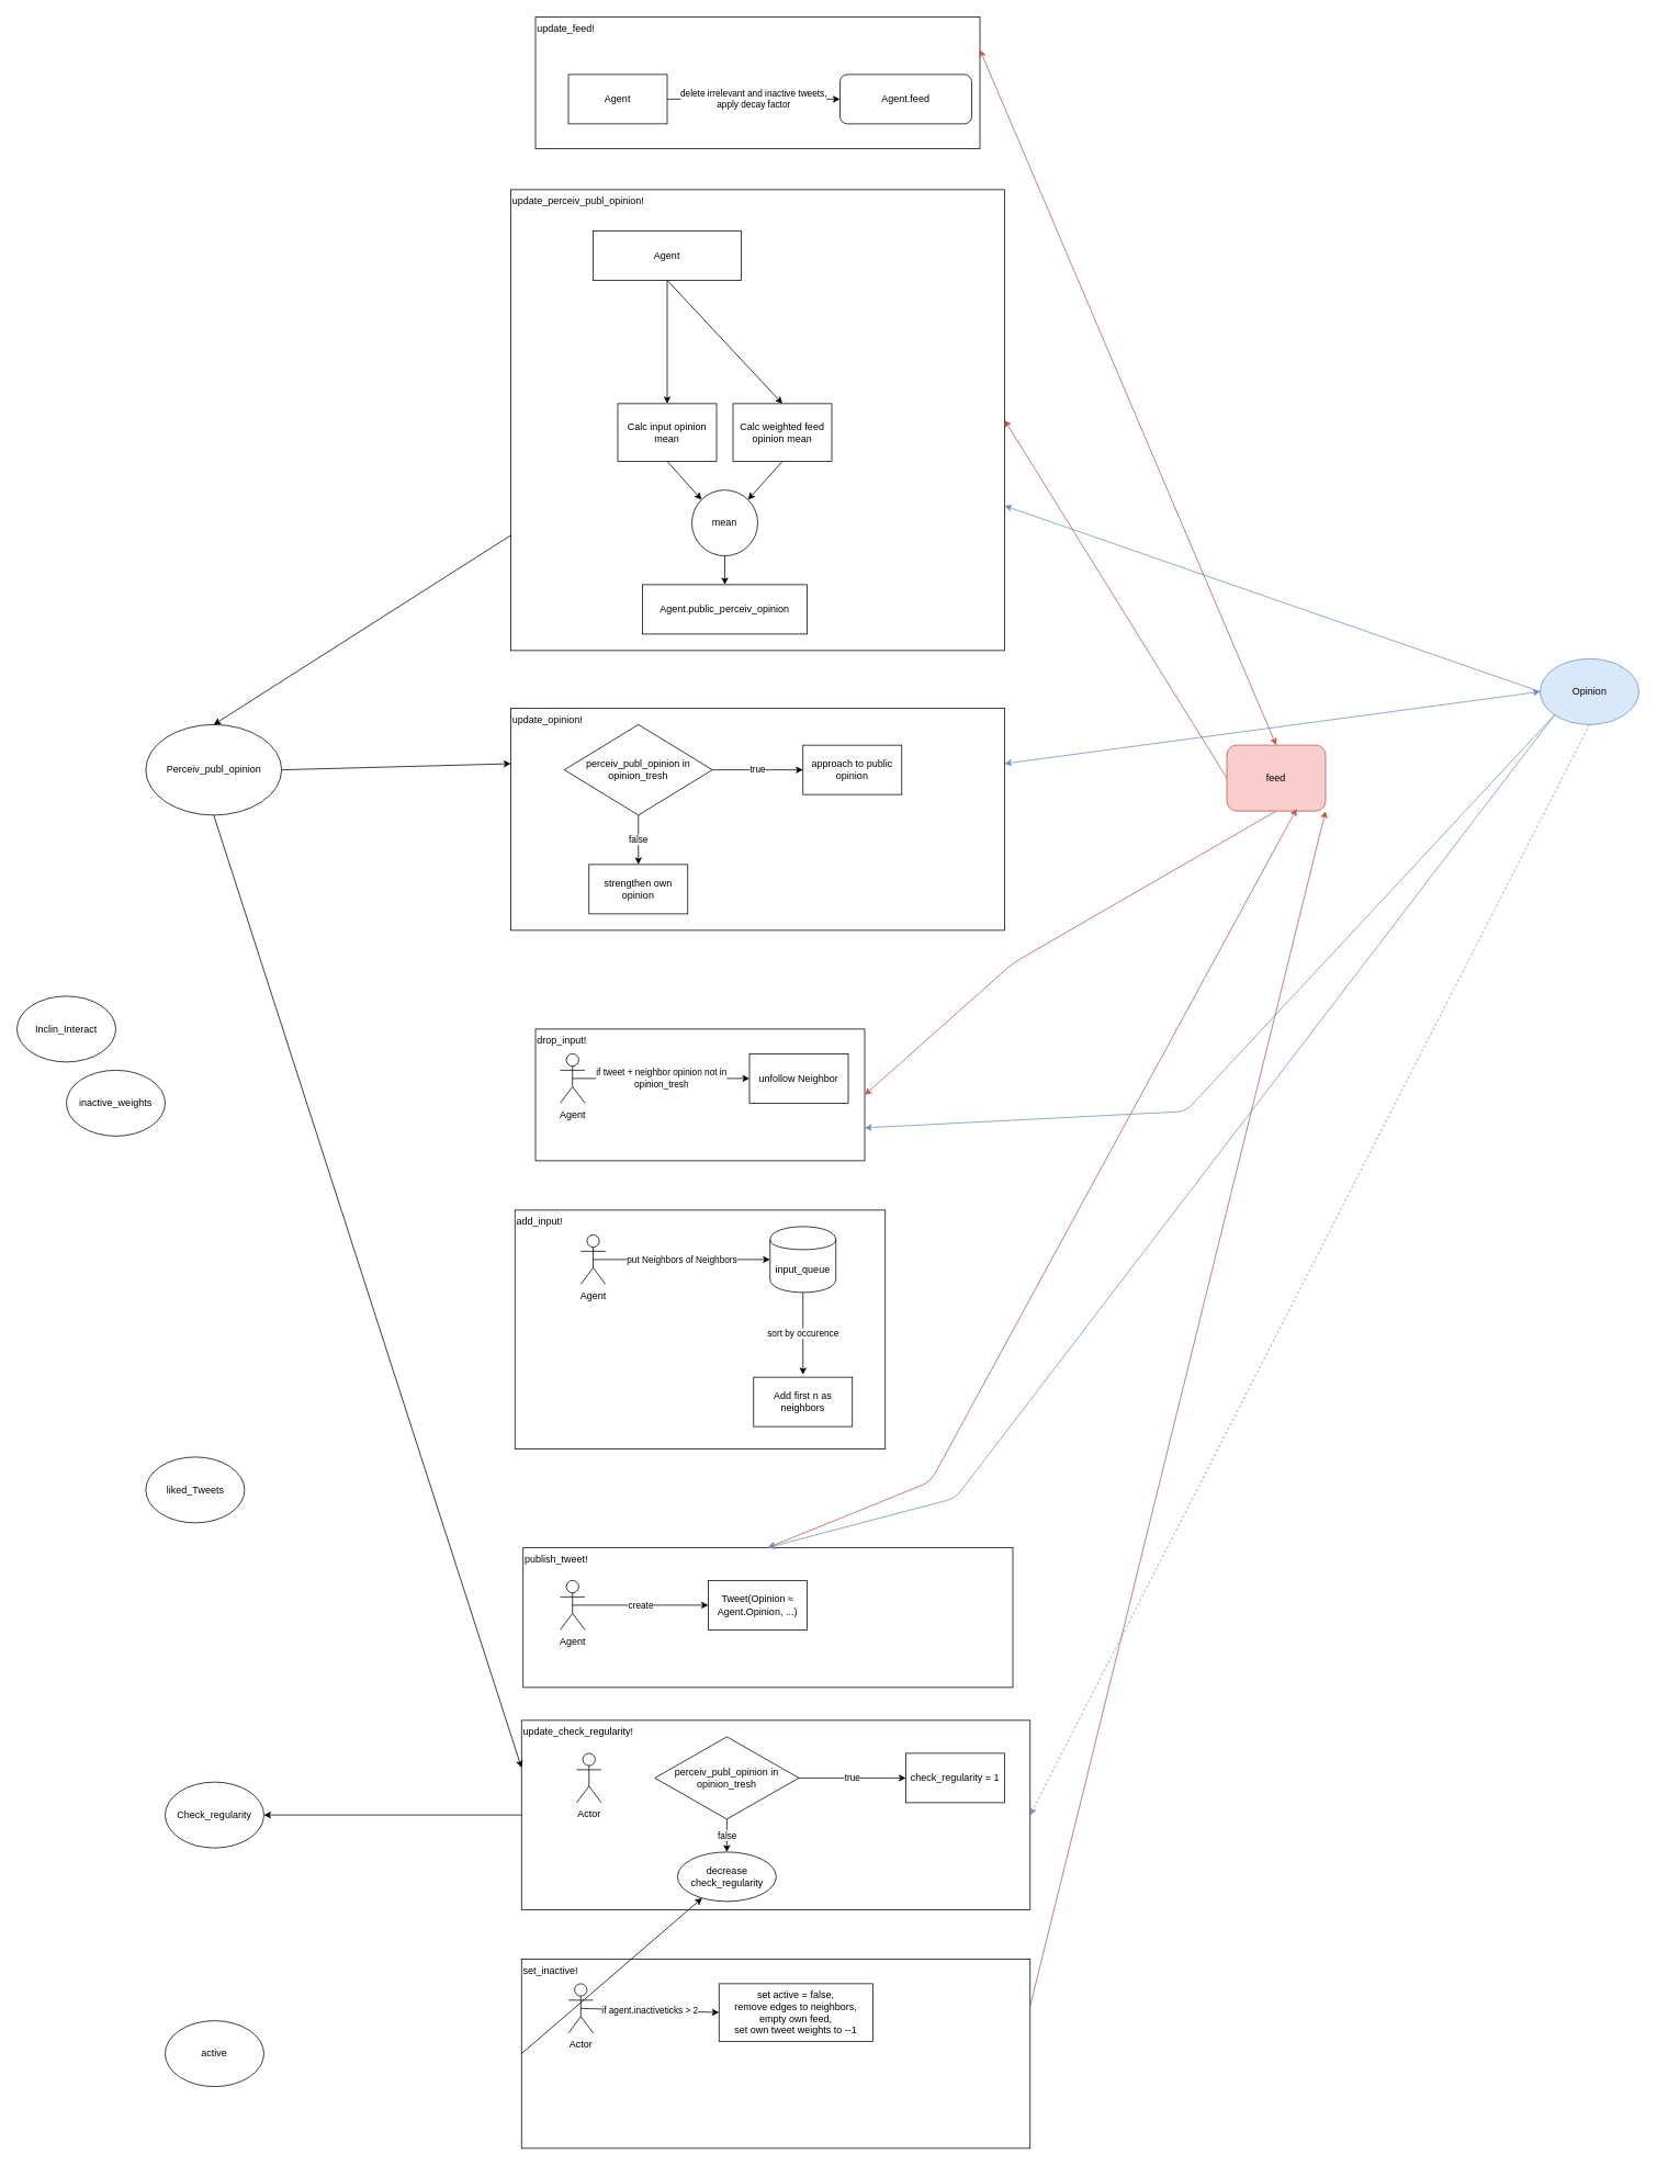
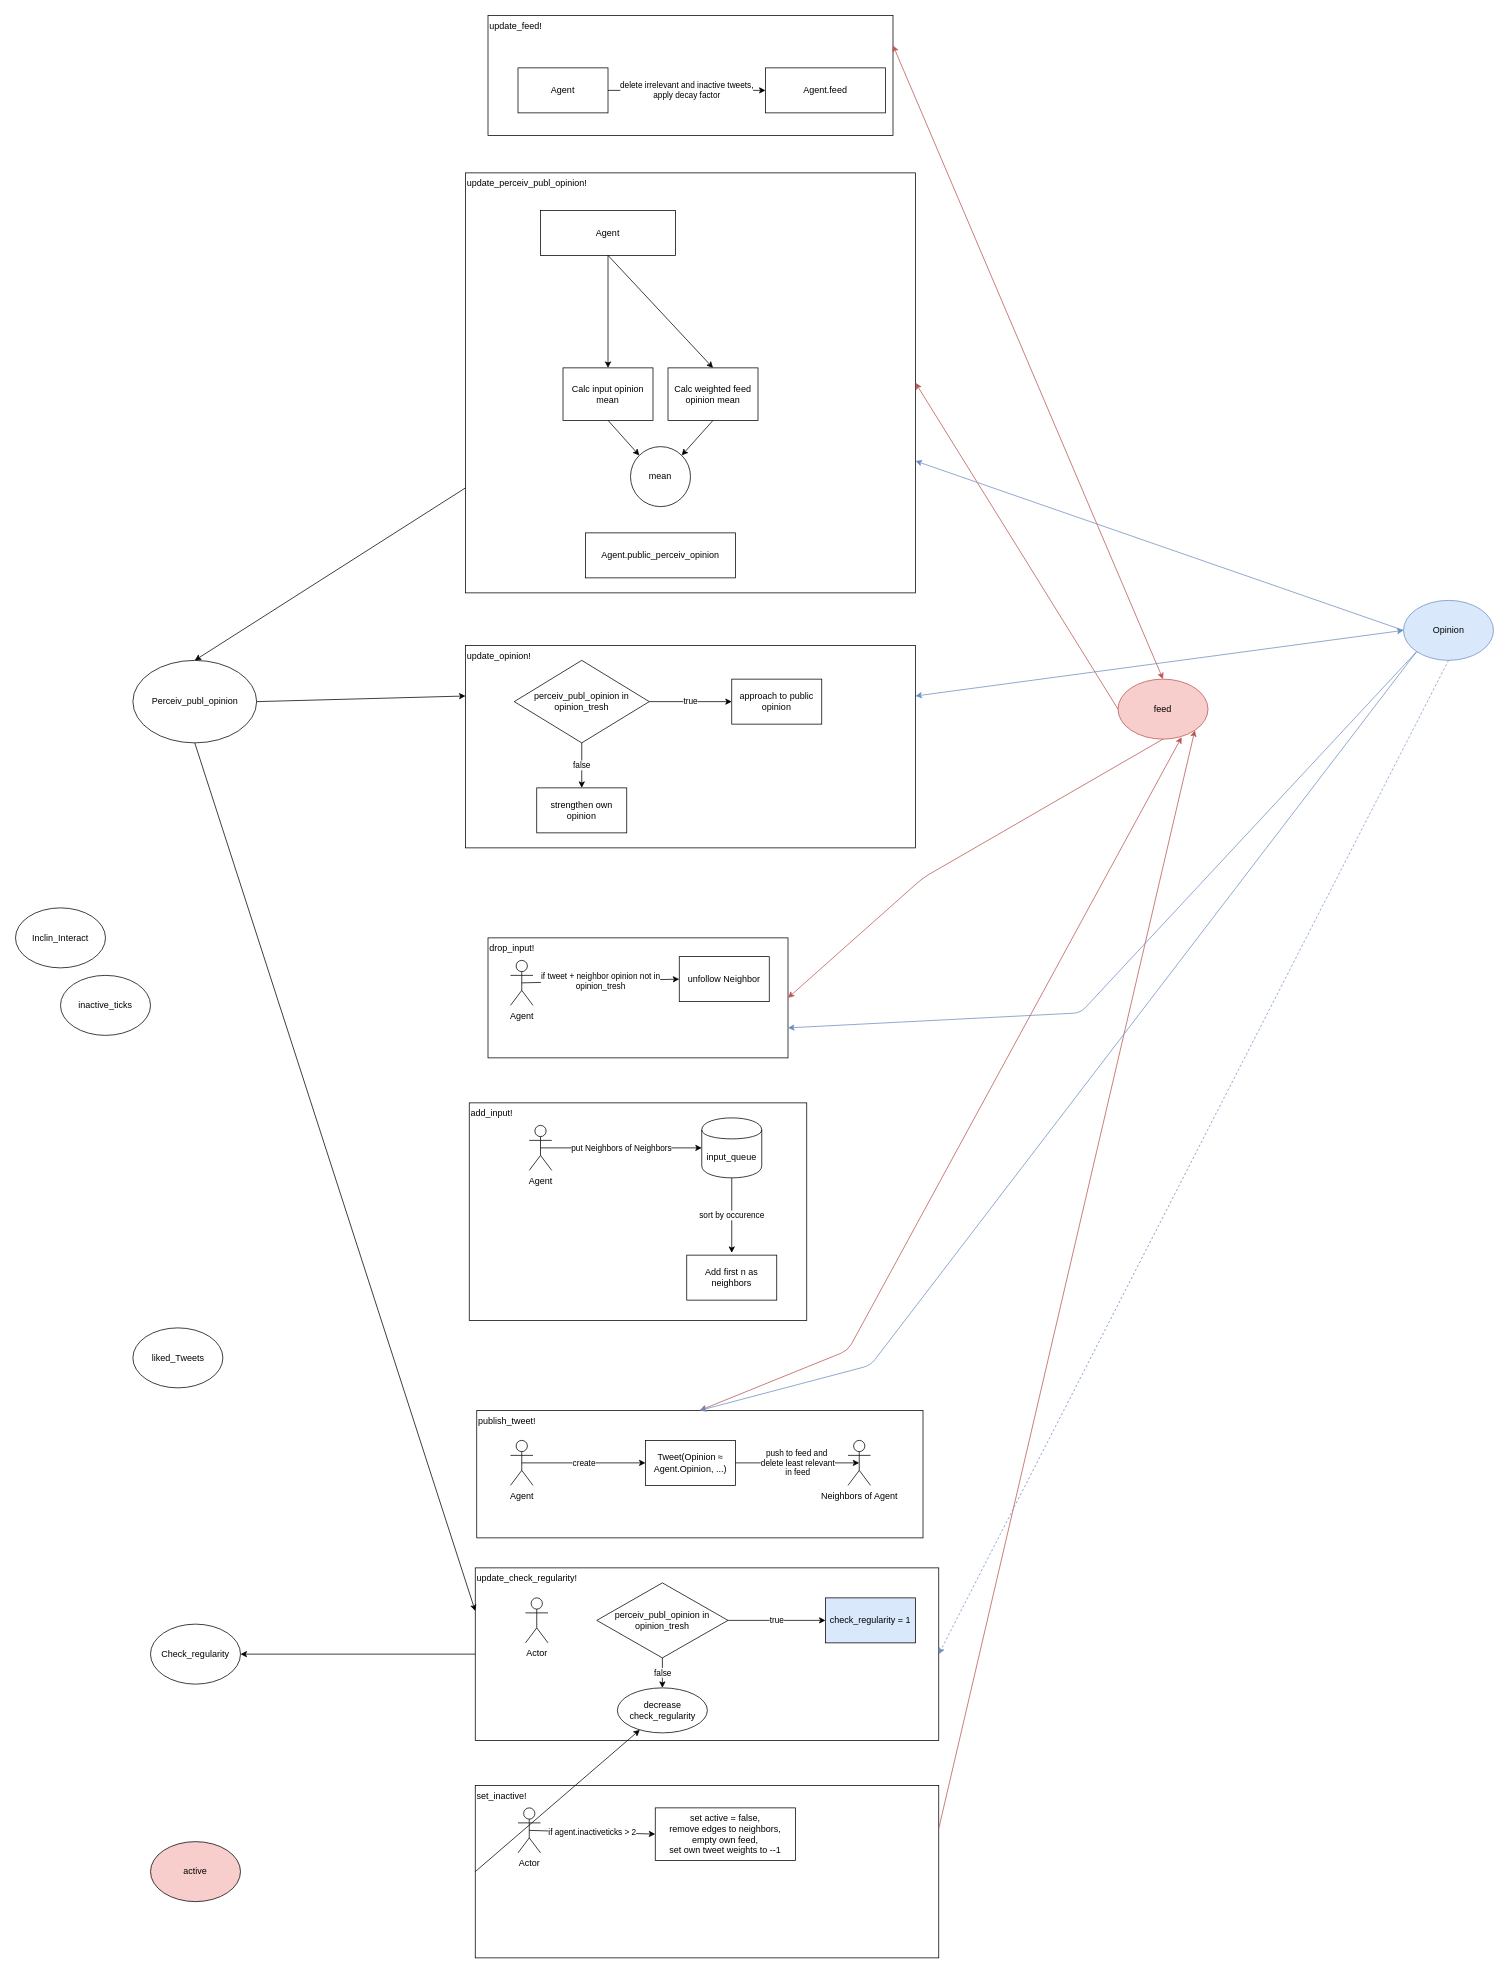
- <mxCell id="5" value="Agent.feed" style="whiteSpace=wrap;html=1;rounded=1;" vertex="1" parent="2"><mxGeometry x="370" y="70" width="160" height="60" as="geometry" /></mxCell>
+ <mxCell id="5" value="Agent.feed" style="rounded=0;whiteSpace=wrap;html=1;" vertex="1" parent="2"><mxGeometry x="370" y="70" width="160" height="60" as="geometry" /></mxCell>
- <mxCell id="18" value="" style="endArrow=classic;html=1;exitX=0.5;exitY=1;exitDx=0;exitDy=0;entryX=0.5;entryY=0;entryDx=0;entryDy=0;" edge="1" parent="7" source="15" target="14"><mxGeometry width="50" height="50" relative="1" as="geometry"><mxPoint x="450" y="480" as="sourcePoint" /><mxPoint x="500" y="430" as="targetPoint" /></mxGeometry></mxCell>
- <mxCell id="62" value="feed" style="whiteSpace=wrap;html=1;align=center;fillColor=#f8cecc;strokeColor=#b85450;rounded=1;" vertex="1" parent="1"><mxGeometry x="1490" y="905" width="120" height="80" as="geometry" /></mxCell>
+ <mxCell id="62" value="feed" style="ellipse;whiteSpace=wrap;html=1;align=center;fillColor=#f8cecc;strokeColor=#b85450;" vertex="1" parent="1"><mxGeometry x="1490" y="905" width="120" height="80" as="geometry" /></mxCell>
- <mxCell id="28" value="unfollow Neighbor" style="rounded=0;whiteSpace=wrap;html=1;align=center;" vertex="1" parent="26"><mxGeometry x="260" y="30" width="120" height="60" as="geometry" /></mxCell>
+ <mxCell id="28" value="unfollow Neighbor" style="rounded=0;whiteSpace=wrap;html=1;align=center;" vertex="1" parent="26"><mxGeometry x="255" y="25" width="120" height="60" as="geometry" /></mxCell>
- <mxCell id="64" value="inactive_weights" style="ellipse;whiteSpace=wrap;html=1;align=center;" vertex="1" parent="1"><mxGeometry x="80" y="1300" width="120" height="80" as="geometry" /></mxCell>
+ <mxCell id="64" value="inactive_ticks" style="ellipse;whiteSpace=wrap;html=1;align=center;" vertex="1" parent="1"><mxGeometry x="80" y="1300" width="120" height="80" as="geometry" /></mxCell>
+ <mxCell id="44" value="push to feed and&amp;nbsp;&lt;br&gt;delete least relevant&lt;br&gt;in feed" style="endArrow=classic;html=1;entryX=0.5;entryY=0.5;entryDx=0;entryDy=0;entryPerimeter=0;exitX=1;exitY=0.5;exitDx=0;exitDy=0;" edge="1" parent="38" source="42" target="41"><mxGeometry width="50" height="50" relative="1" as="geometry"><mxPoint x="390" y="85" as="sourcePoint" /><mxPoint x="440" y="35" as="targetPoint" /></mxGeometry></mxCell>
+ <mxCell id="41" value="Neighbors of Agent" style="shape=umlActor;verticalLabelPosition=bottom;labelBackgroundColor=#ffffff;verticalAlign=top;html=1;outlineConnect=0;align=center;" vertex="1" parent="38"><mxGeometry x="495" y="40" width="30" height="60" as="geometry" /></mxCell>
- <mxCell id="49" value="check_regularity = 1" style="rounded=0;whiteSpace=wrap;html=1;align=center;" vertex="1" parent="45"><mxGeometry x="467" y="40" width="120" height="60" as="geometry" /></mxCell>
+ <mxCell id="49" value="check_regularity = 1" style="rounded=0;whiteSpace=wrap;html=1;align=center;fillColor=#dae8fc;" vertex="1" parent="45"><mxGeometry x="467" y="40" width="120" height="60" as="geometry" /></mxCell>
- <mxCell id="63" value="active" style="ellipse;whiteSpace=wrap;html=1;align=center;" vertex="1" parent="1"><mxGeometry x="200" y="2455" width="120" height="80" as="geometry" /></mxCell>
+ <mxCell id="63" value="active" style="ellipse;whiteSpace=wrap;html=1;align=center;fillColor=#f8cecc;" vertex="1" parent="1"><mxGeometry x="200" y="2455" width="120" height="80" as="geometry" /></mxCell>
